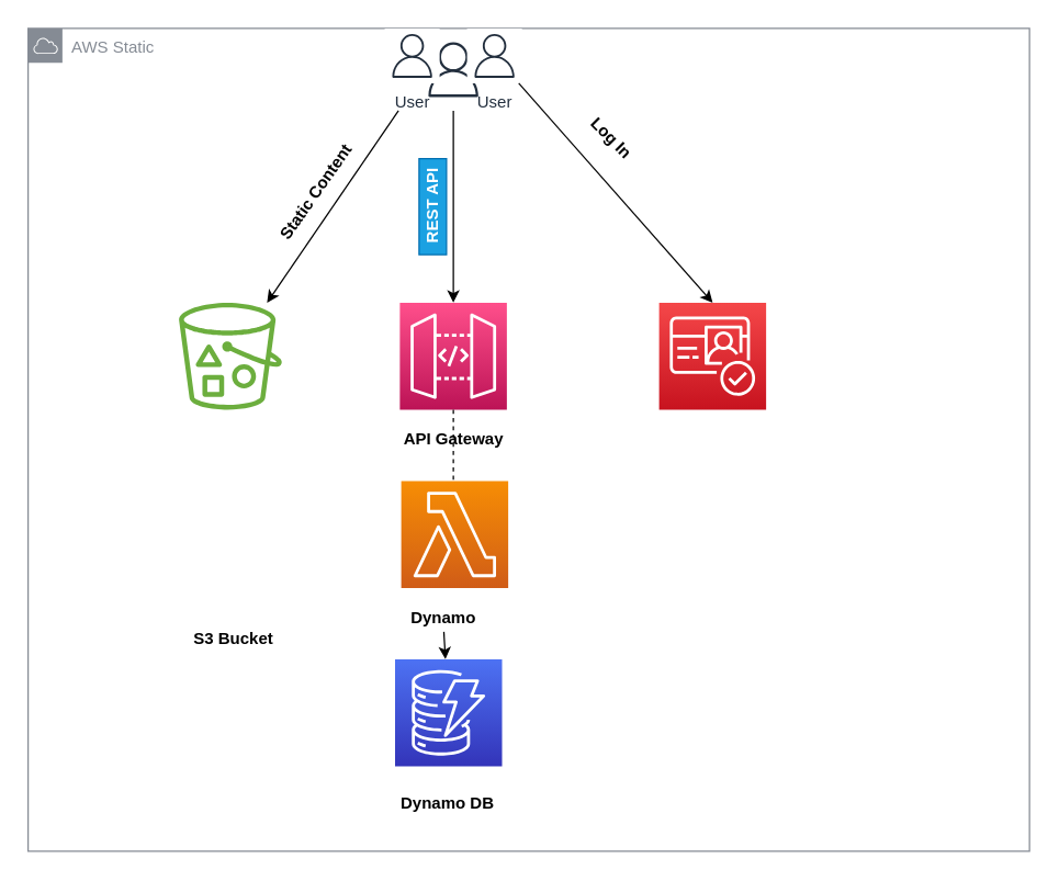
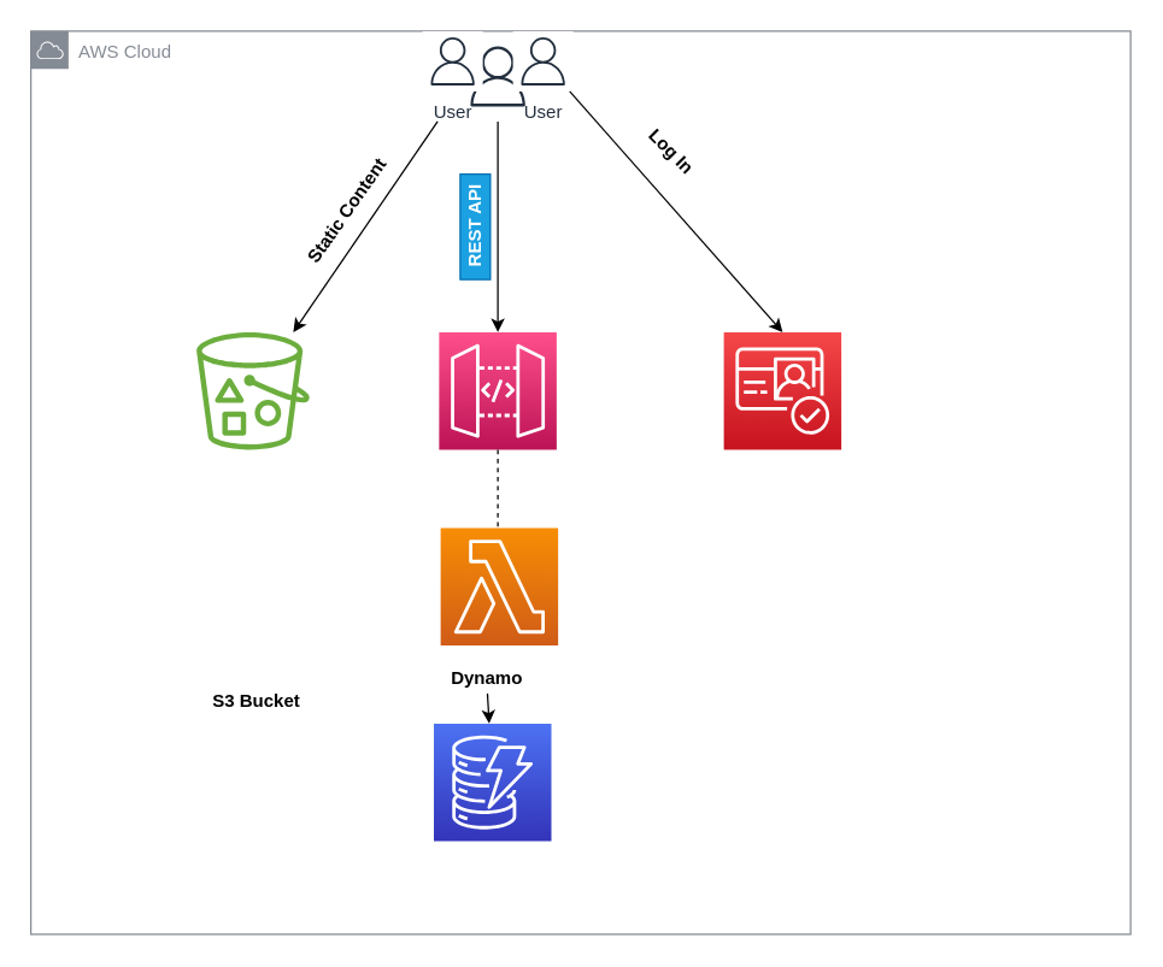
- <mxCell id="2" value="AWS Static" style="sketch=0;outlineConnect=0;gradientColor=none;html=1;whiteSpace=wrap;fontSize=12;fontStyle=0;shape=mxgraph.aws4.group;grIcon=mxgraph.aws4.group_aws_cloud;strokeColor=#858B94;fillColor=none;verticalAlign=top;align=left;spacingLeft=30;fontColor=#858B94;dashed=0;" vertex="1" parent="1"><mxGeometry x="20" y="20" width="730" height="600" as="geometry" /></mxCell>
+ <mxCell id="2" value="AWS Cloud" style="sketch=0;outlineConnect=0;gradientColor=none;html=1;whiteSpace=wrap;fontSize=12;fontStyle=0;shape=mxgraph.aws4.group;grIcon=mxgraph.aws4.group_aws_cloud;strokeColor=#858B94;fillColor=none;verticalAlign=top;align=left;spacingLeft=30;fontColor=#858B94;dashed=0;" vertex="1" parent="1"><mxGeometry x="20" y="20" width="730" height="600" as="geometry" /></mxCell>
- <mxCell id="18" value="API Gateway" style="text;html=1;align=center;verticalAlign=middle;whiteSpace=wrap;rounded=0;fontStyle=1" vertex="1" parent="1"><mxGeometry x="291" y="310" width="79" height="20" as="geometry" /></mxCell>
- <mxCell id="19" value="Dynamo DB" style="text;html=1;align=center;verticalAlign=middle;whiteSpace=wrap;rounded=0;fontStyle=1" vertex="1" parent="1"><mxGeometry x="291" y="570" width="70" height="30" as="geometry" /></mxCell>
